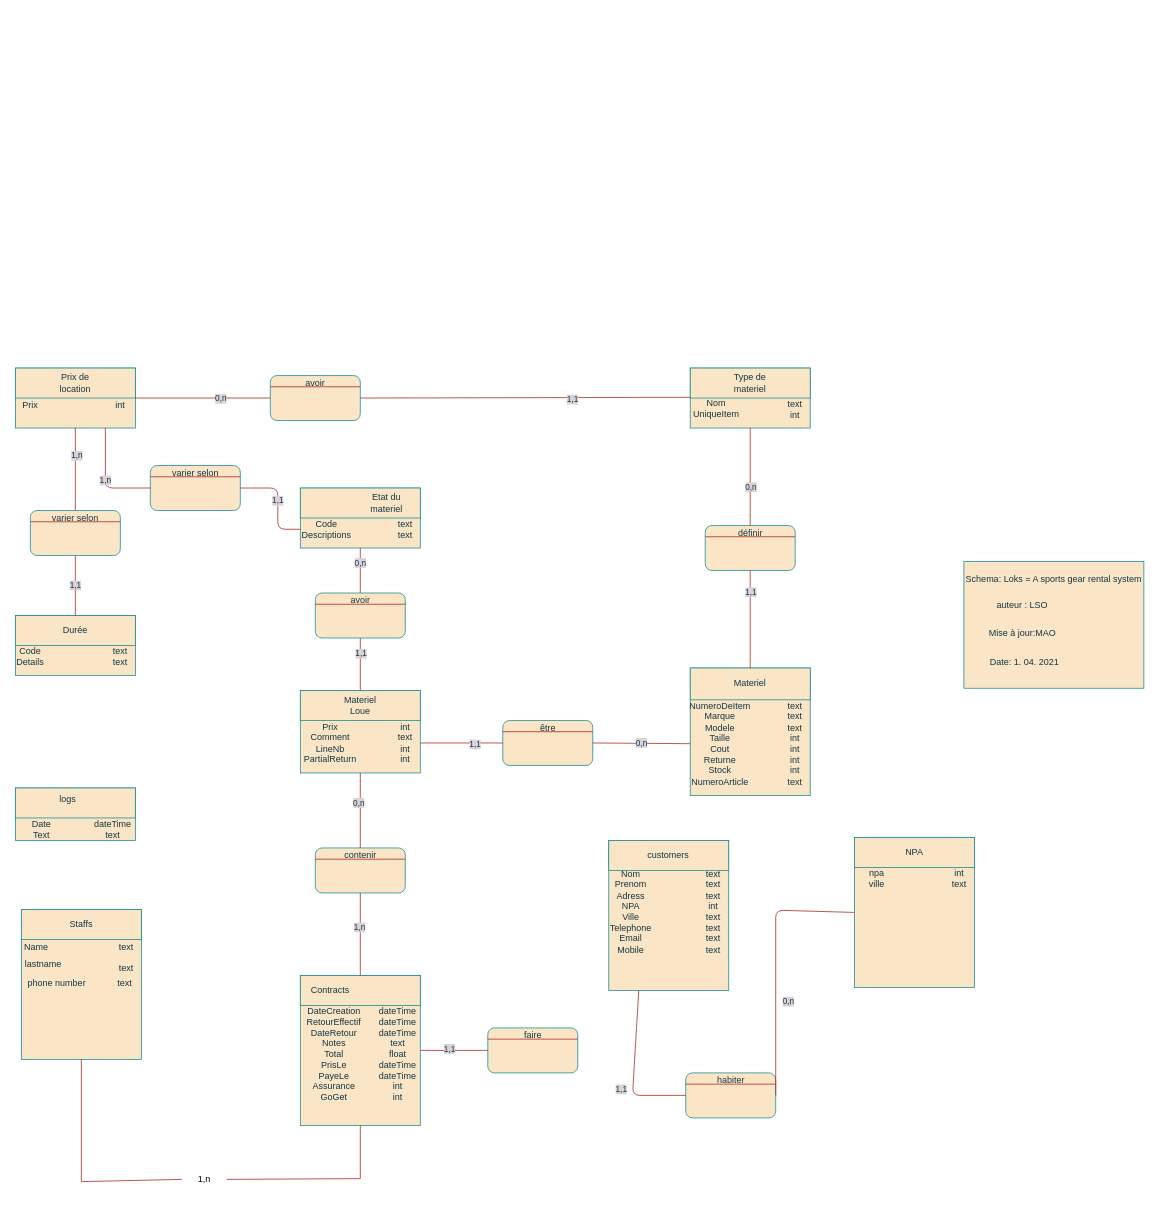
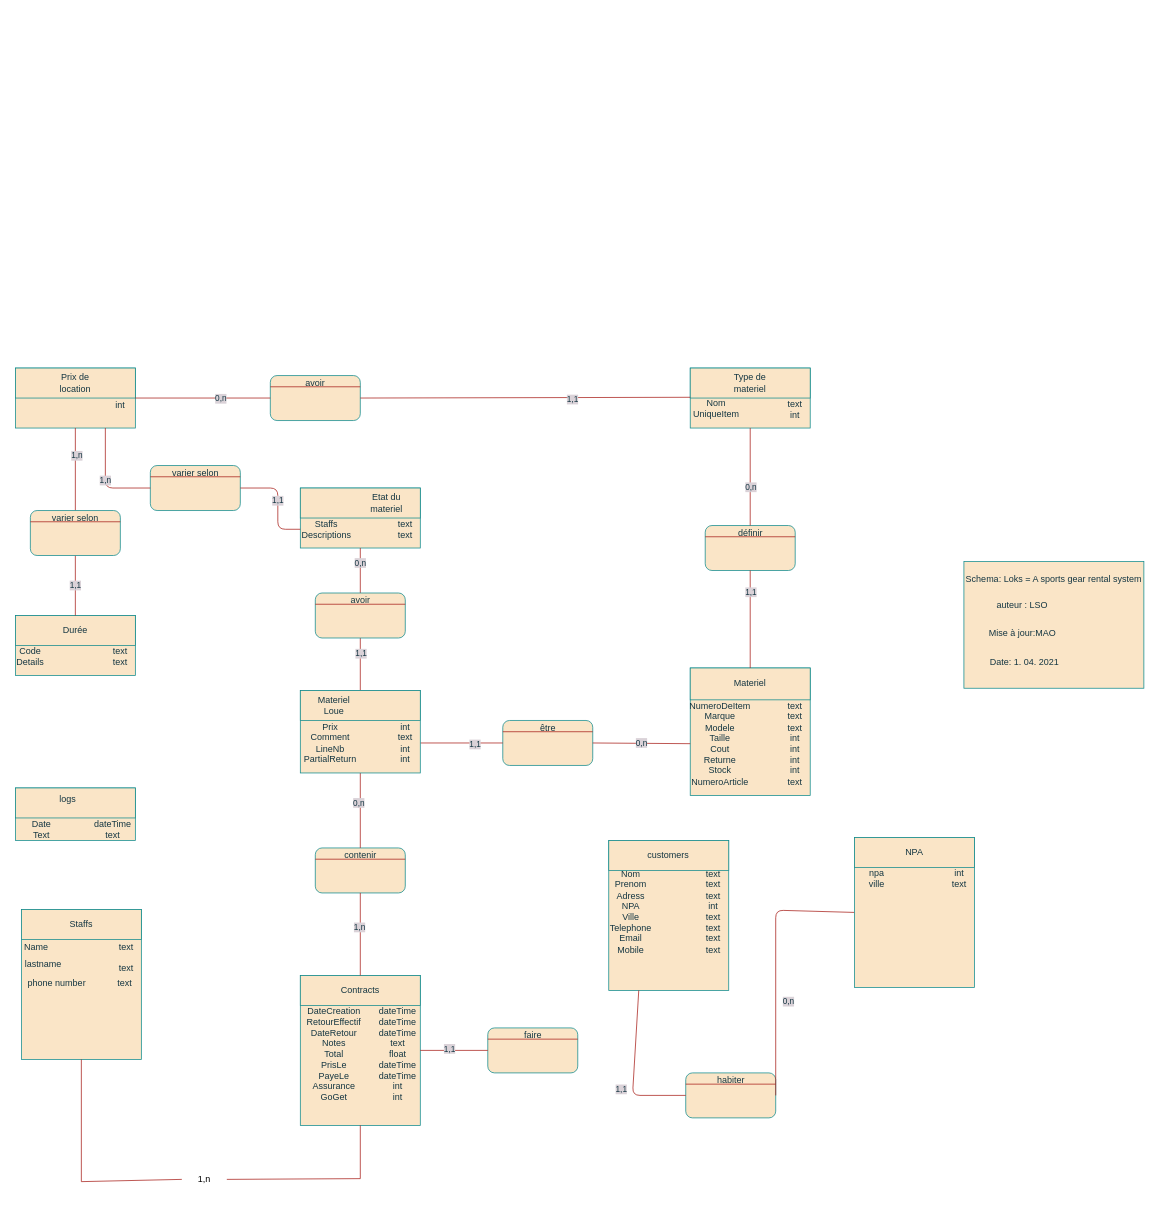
- <mxCell id="21" value="Prix" style="text;html=1;strokeColor=none;fillColor=none;align=center;verticalAlign=middle;whiteSpace=wrap;rounded=0;container=0;fontColor=#143642;" parent="1" vertex="1"><mxGeometry x="20" y="530" width="40" height="20" as="geometry" /></mxCell>
- <mxCell id="37" value="Code&lt;br&gt;Descriptions" style="text;html=1;strokeColor=none;fillColor=none;align=center;verticalAlign=middle;whiteSpace=wrap;rounded=0;container=0;fontColor=#143642;" parent="33" vertex="1"><mxGeometry y="30" width="70" height="50" as="geometry" /></mxCell>
+ <mxCell id="37" value="Staffs&lt;br&gt;Descriptions" style="text;html=1;strokeColor=none;fillColor=none;align=center;verticalAlign=middle;whiteSpace=wrap;rounded=0;container=0;fontColor=#143642;" parent="33" vertex="1"><mxGeometry y="30" width="70" height="50" as="geometry" /></mxCell>
- <mxCell id="103" value="Materiel&lt;br&gt;Loue" style="text;html=1;strokeColor=none;fillColor=none;align=center;verticalAlign=middle;whiteSpace=wrap;rounded=0;container=0;fontColor=#143642;" parent="100" vertex="1"><mxGeometry x="60" y="10" width="40" height="20" as="geometry" /></mxCell>
+ <mxCell id="103" value="Materiel&lt;br&gt;Loue" style="text;html=1;strokeColor=none;fillColor=none;align=center;verticalAlign=middle;whiteSpace=wrap;rounded=0;container=0;fontColor=#143642;" parent="100" vertex="1"><mxGeometry x="25" y="10" width="40" height="20" as="geometry" /></mxCell>
- <mxCell id="25" value="Contracts" style="text;html=1;strokeColor=none;fillColor=none;align=center;verticalAlign=middle;whiteSpace=wrap;rounded=0;container=0;fontColor=#143642;" parent="1" vertex="1"><mxGeometry x="420" y="1310" width="40" height="20" as="geometry" /></mxCell>
+ <mxCell id="25" value="Contracts" style="text;html=1;strokeColor=none;fillColor=none;align=center;verticalAlign=middle;whiteSpace=wrap;rounded=0;container=0;fontColor=#143642;" parent="1" vertex="1"><mxGeometry x="460" y="1310" width="40" height="20" as="geometry" /></mxCell>
